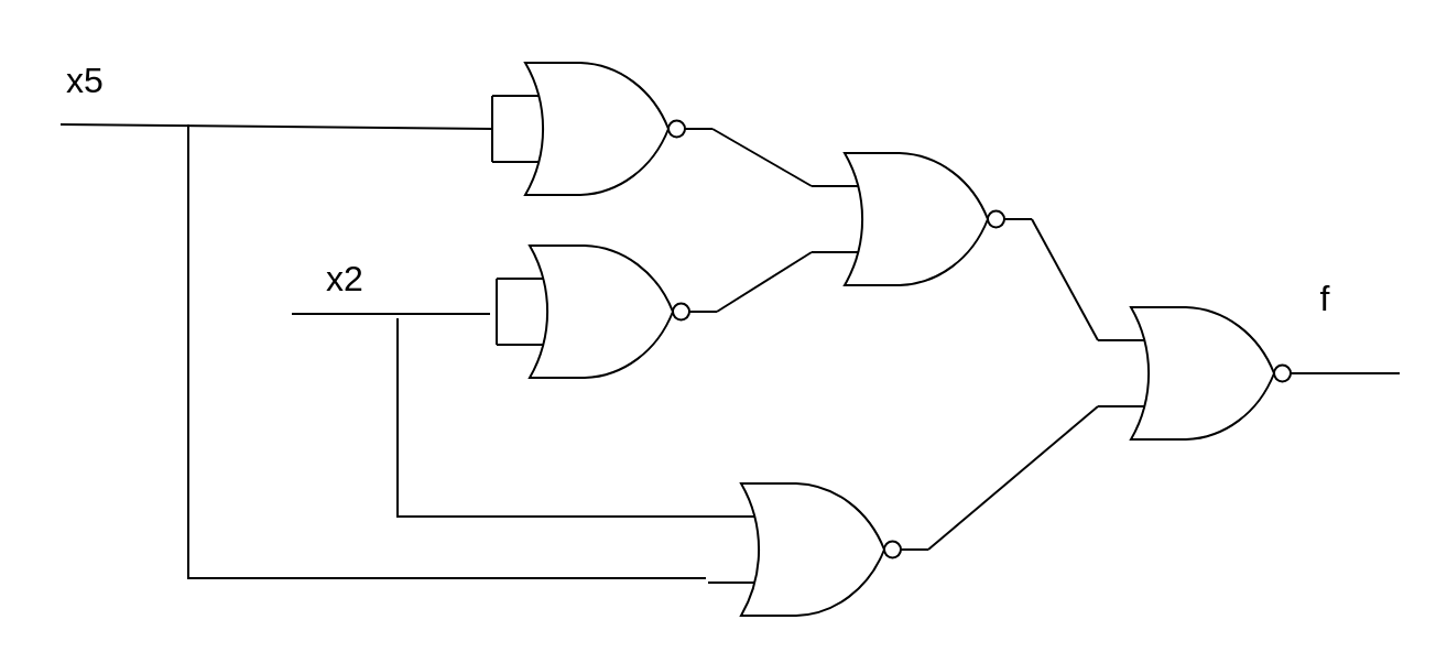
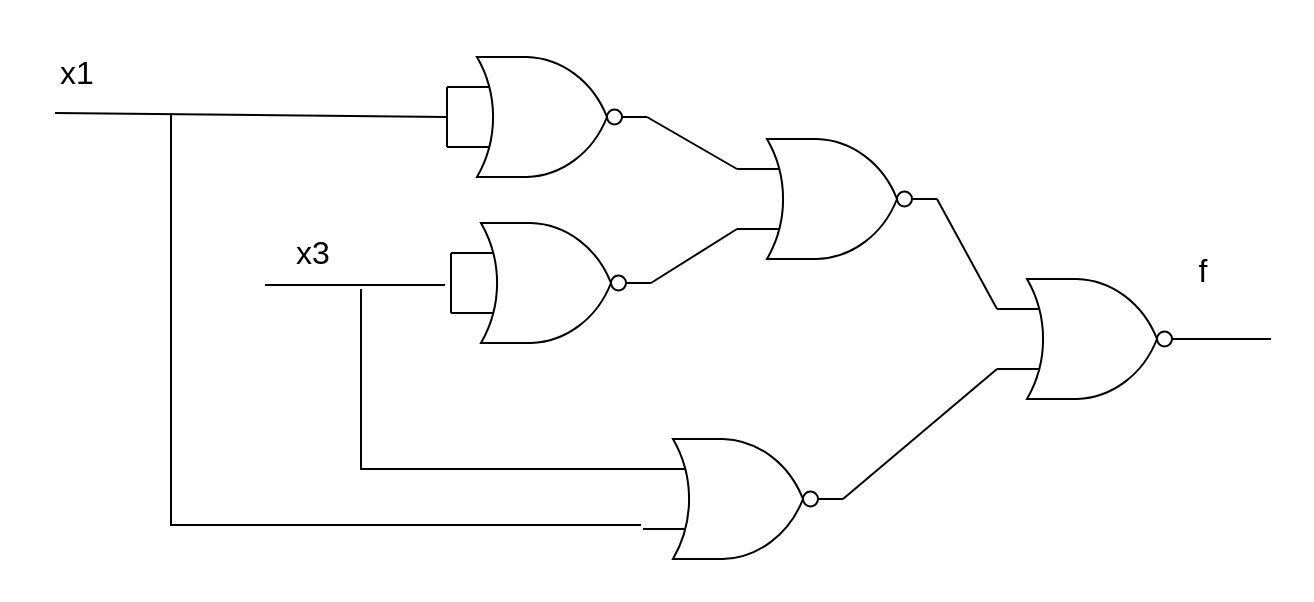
- <mxCell id="18" value="x5" style="text;html=1;align=center;verticalAlign=middle;resizable=0;points=[];autosize=1;strokeColor=none;fillColor=none;fontSize=16;" parent="1" vertex="1"><mxGeometry x="20.5" y="20.5" width="35" height="31" as="geometry" /></mxCell>
+ <mxCell id="18" value="x1" style="text;html=1;align=center;verticalAlign=middle;resizable=0;points=[];autosize=1;strokeColor=none;fillColor=none;fontSize=16;" parent="1" vertex="1"><mxGeometry x="20.5" y="20.5" width="35" height="31" as="geometry" /></mxCell>
- <mxCell id="19" value="x2" style="text;html=1;align=center;verticalAlign=middle;resizable=0;points=[];autosize=1;strokeColor=none;fillColor=none;fontSize=16;" parent="1" vertex="1"><mxGeometry x="138.5" y="110.5" width="35" height="31" as="geometry" /></mxCell>
+ <mxCell id="19" value="x3" style="text;html=1;align=center;verticalAlign=middle;resizable=0;points=[];autosize=1;strokeColor=none;fillColor=none;fontSize=16;" parent="1" vertex="1"><mxGeometry x="138.5" y="110.5" width="35" height="31" as="geometry" /></mxCell>
